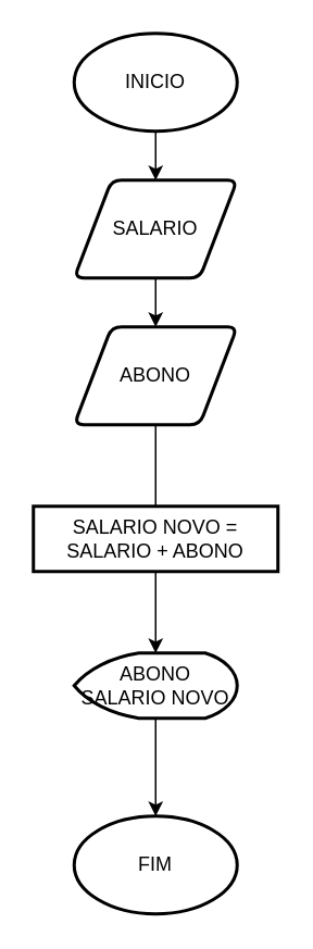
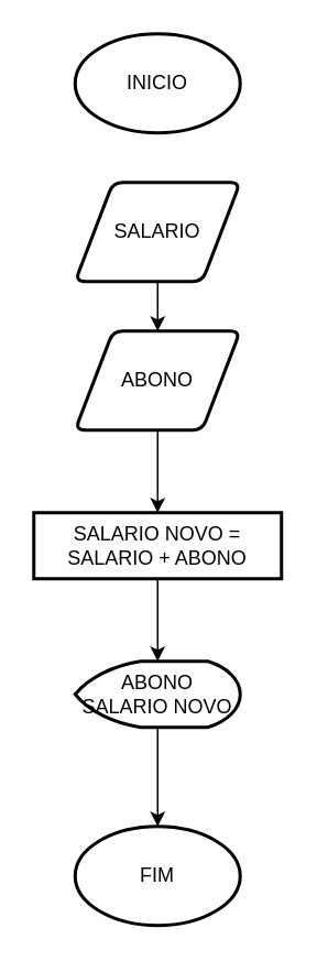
- <mxCell id="2" value="" style="edgeStyle=orthogonalEdgeStyle;rounded=0;orthogonalLoop=1;jettySize=auto;html=1;" edge="1" parent="1" source="3" target="6"><mxGeometry relative="1" as="geometry" /></mxCell>
- <mxCell id="7" value="" style="edgeStyle=orthogonalEdgeStyle;rounded=0;orthogonalLoop=1;jettySize=auto;html=1;endArrow=none;" edge="1" parent="1" source="8" target="10"><mxGeometry relative="1" as="geometry" /></mxCell>
+ <mxCell id="7" value="" style="edgeStyle=orthogonalEdgeStyle;rounded=0;orthogonalLoop=1;jettySize=auto;html=1;" edge="1" parent="1" source="8" target="10"><mxGeometry relative="1" as="geometry" /></mxCell>
